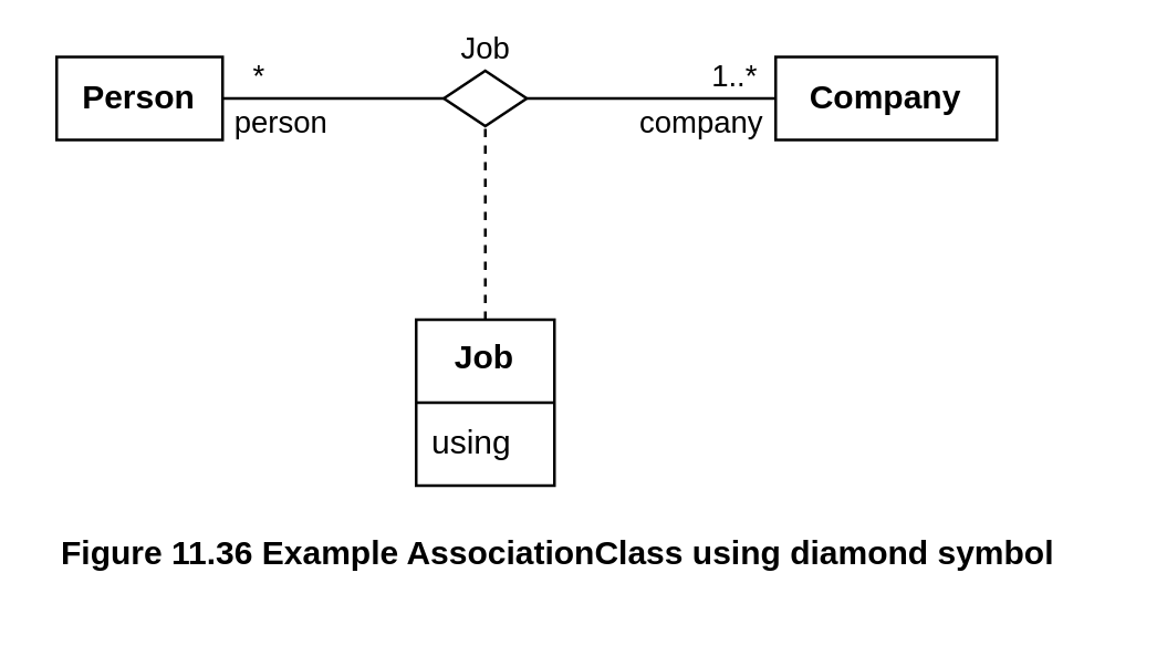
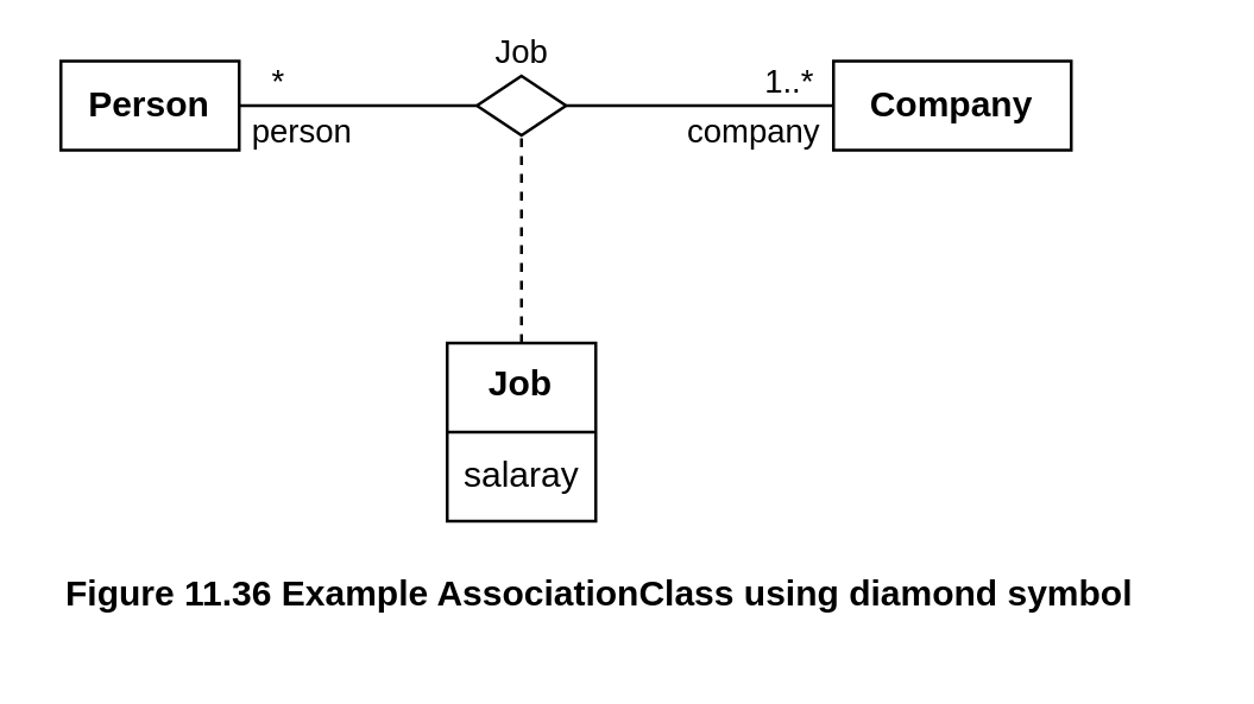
- <mxCell id="6" value="using" style="text;html=1;strokeColor=none;fillColor=none;align=left;verticalAlign=middle;spacingLeft=4;spacingRight=4;overflow=hidden;rotatable=0;points=[[0,0.5],[1,0.5]];portConstraint=eastwest;whiteSpace=wrap;" vertex="1" parent="5"><mxGeometry y="30" width="50" height="30" as="geometry" /></mxCell>
+ <mxCell id="6" value="salaray" style="text;html=1;strokeColor=none;fillColor=none;align=left;verticalAlign=middle;spacingLeft=4;spacingRight=4;overflow=hidden;rotatable=0;points=[[0,0.5],[1,0.5]];portConstraint=eastwest;whiteSpace=wrap;" vertex="1" parent="5"><mxGeometry y="30" width="50" height="30" as="geometry" /></mxCell>
